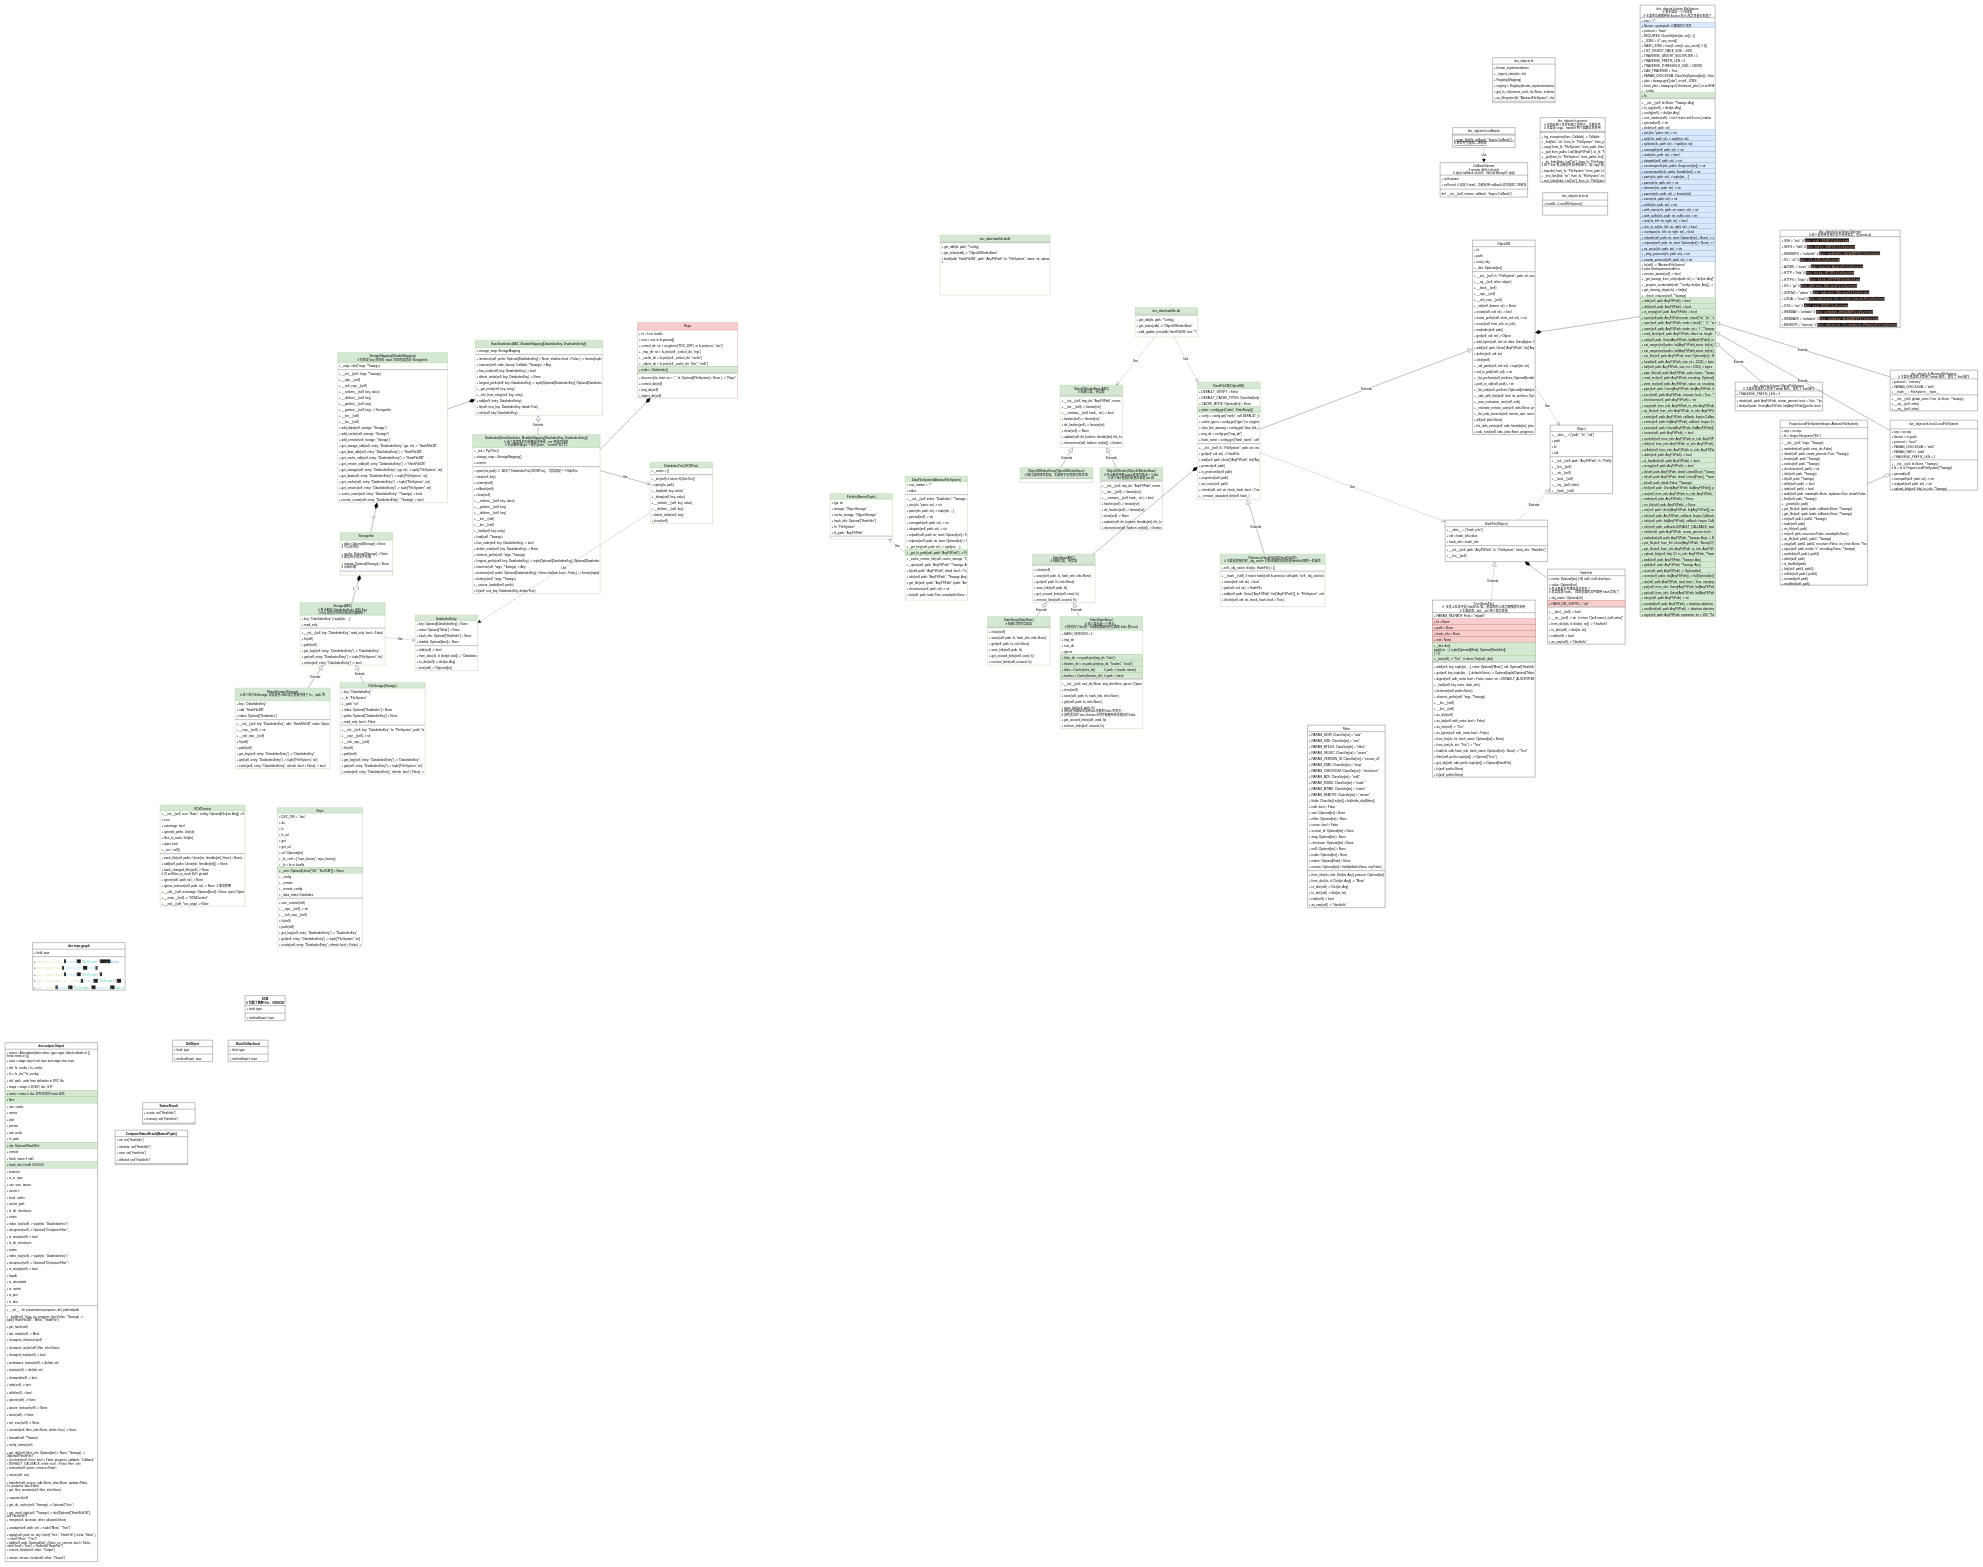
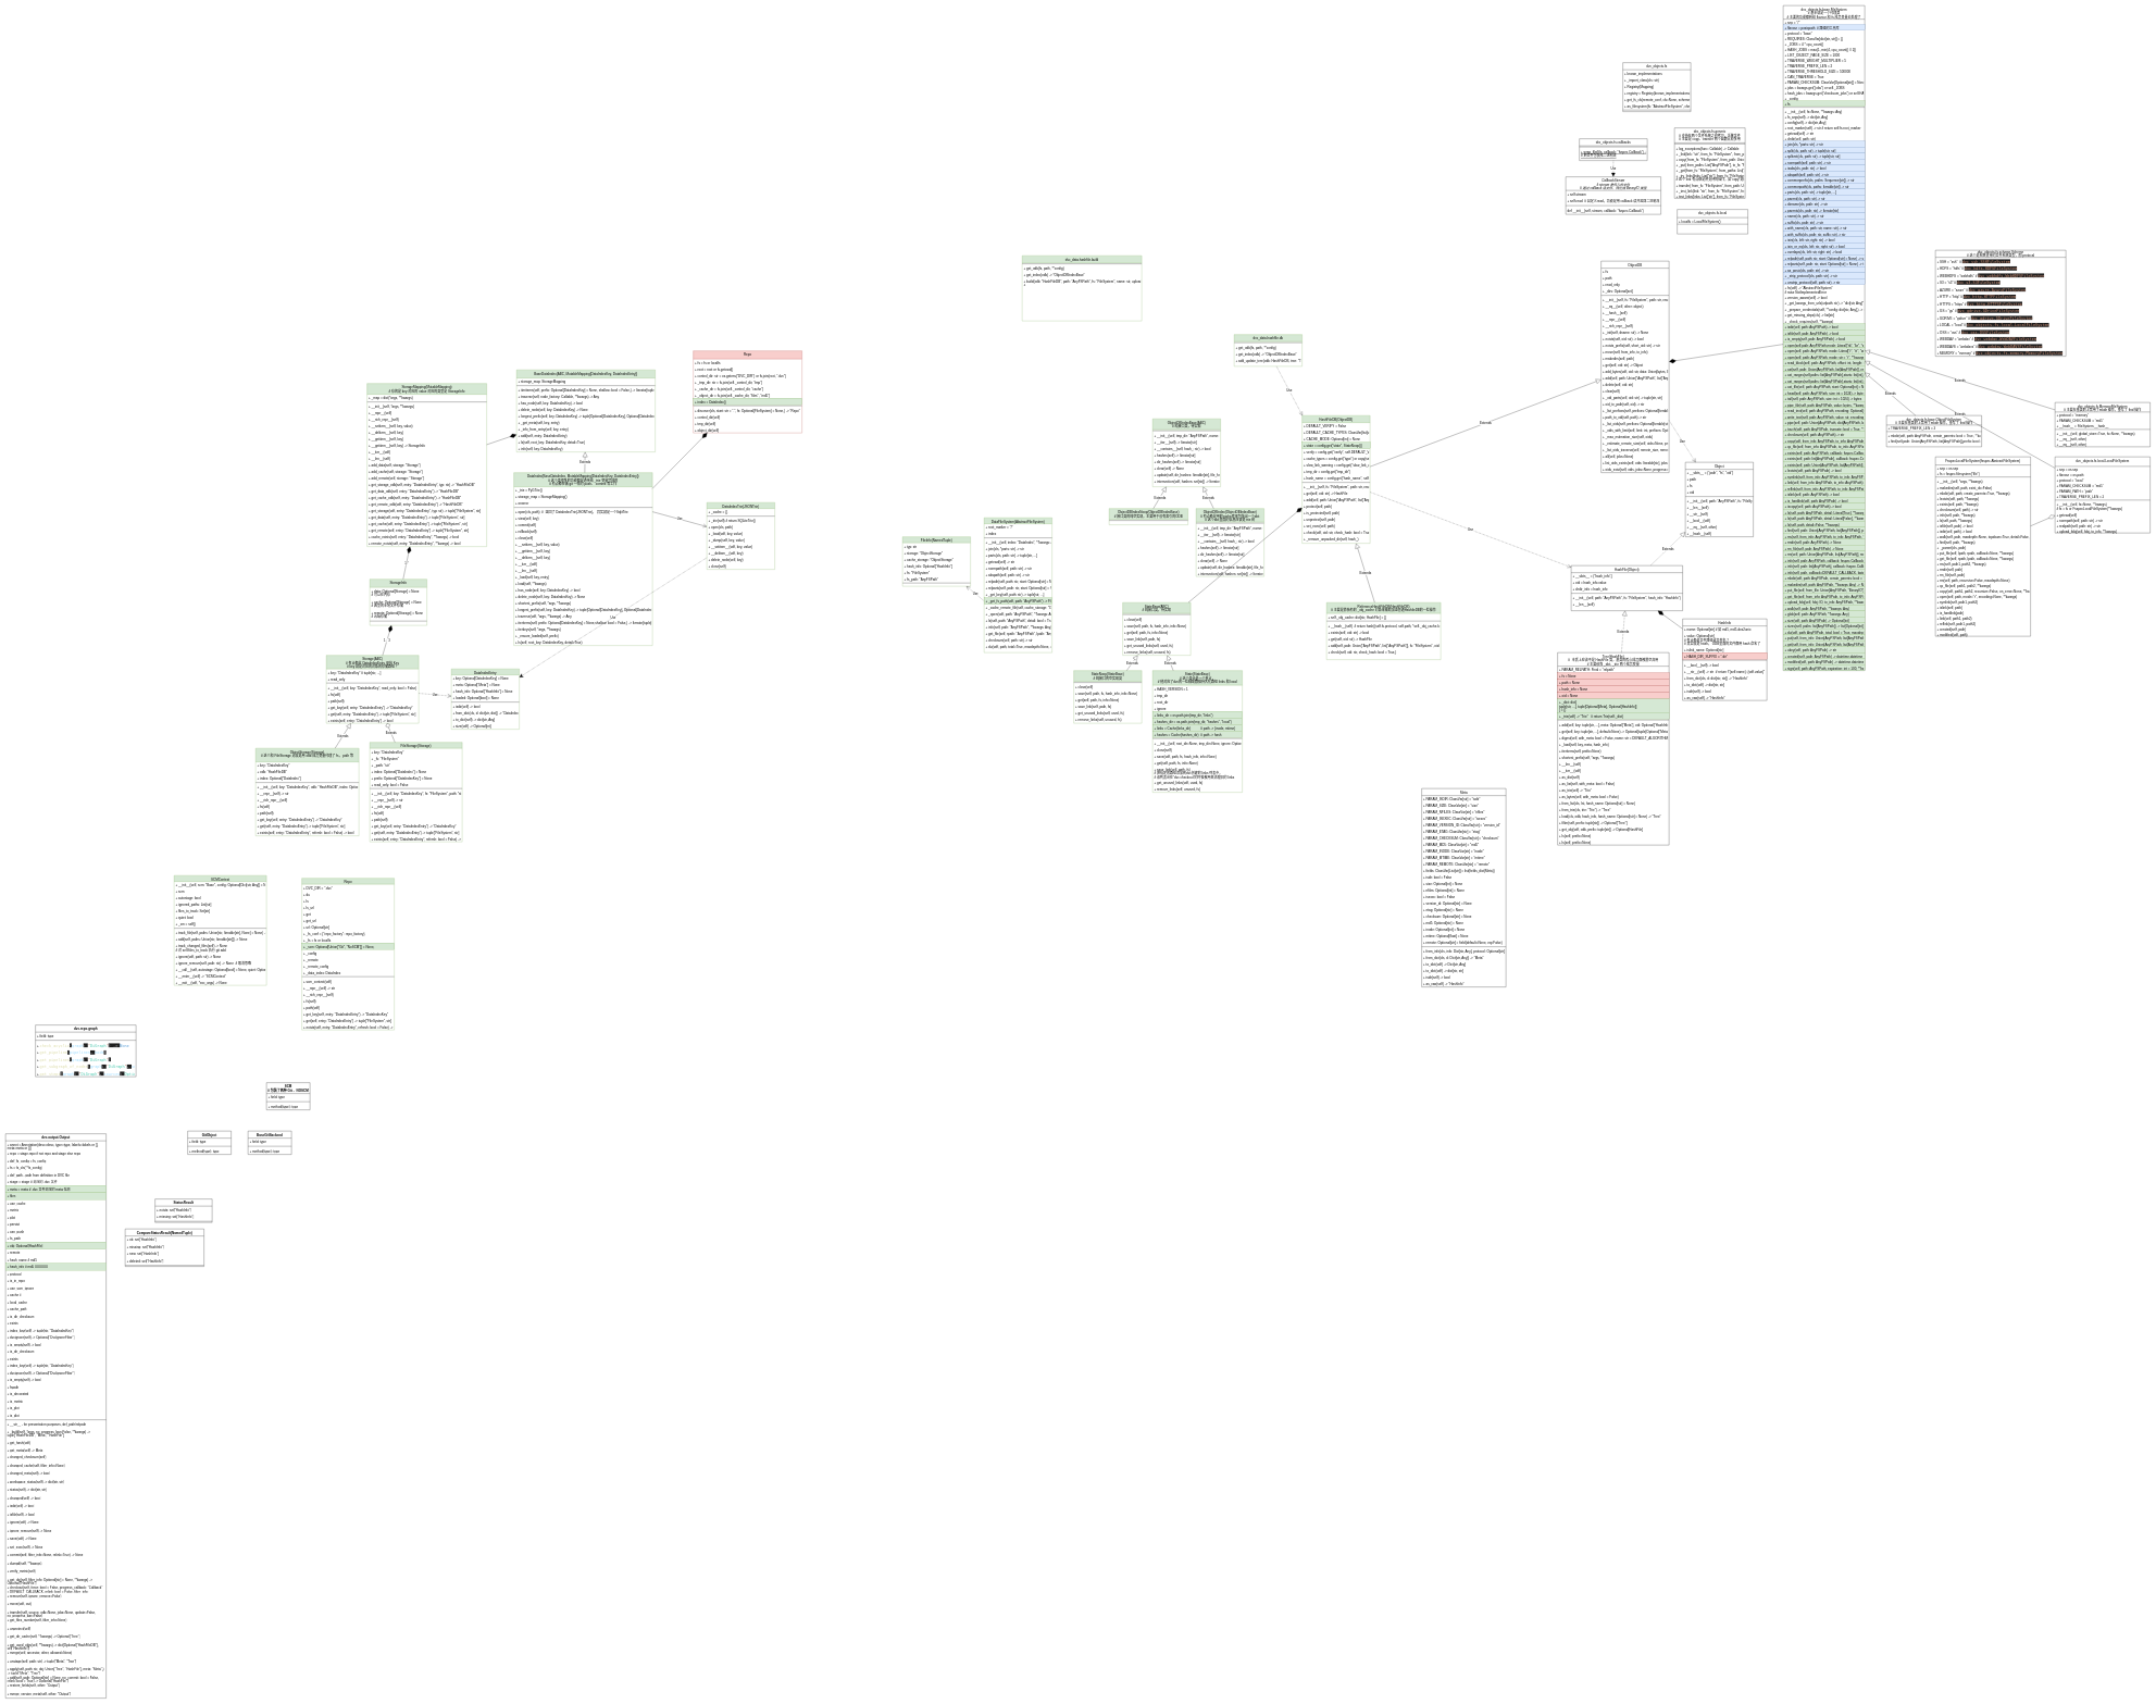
- <mxCell id="343" value="Use" style="endArrow=open;endSize=12;dashed=1;html=1;rounded=0;fontFamily=Helvetica;fontSize=12;fontColor=default;fontStyle=0;" parent="1" source="312" target="319" edge="1"><mxGeometry width="160" relative="1" as="geometry"><mxPoint x="5248" y="1630" as="sourcePoint" /><mxPoint x="5420" y="1865" as="targetPoint" /></mxGeometry></mxCell>
- <mxCell id="285" value="+ hash_info = hash_info" style="text;align=left;verticalAlign=top;spacingLeft=4;spacingRight=4;overflow=hidden;rotatable=0;points=[[0,0.5],[1,0.5]];portConstraint=eastwest;" parent="282" vertex="1"><mxGeometry y="74" width="410" height="24" as="geometry" /></mxCell>
+ <mxCell id="285" value="+ chdir_info = hash_info" style="text;align=left;verticalAlign=top;spacingLeft=4;spacingRight=4;overflow=hidden;rotatable=0;points=[[0,0.5],[1,0.5]];portConstraint=eastwest;" parent="282" vertex="1"><mxGeometry y="74" width="410" height="24" as="geometry" /></mxCell>
- <mxCell id="273" value="+ obj_name: Optional[str]" style="text;align=left;verticalAlign=top;spacingLeft=4;spacingRight=4;overflow=hidden;rotatable=0;points=[[0,0.5],[1,0.5]];portConstraint=eastwest;" parent="270" vertex="1"><mxGeometry y="100" width="310" height="24" as="geometry" /></mxCell>
+ <mxCell id="273" value="+ islink_name: Optional[str]" style="text;align=left;verticalAlign=top;spacingLeft=4;spacingRight=4;overflow=hidden;rotatable=0;points=[[0,0.5],[1,0.5]];portConstraint=eastwest;" parent="270" vertex="1"><mxGeometry y="100" width="310" height="24" as="geometry" /></mxCell>
- <mxCell id="546" value="Extends" style="endArrow=block;endSize=16;endFill=0;html=1;rounded=0;" parent="1" source="530" target="506" edge="1"><mxGeometry width="160" relative="1" as="geometry"><mxPoint x="1255" y="2710" as="sourcePoint" /><mxPoint x="1298" y="2650" as="targetPoint" /></mxGeometry></mxCell>
+ <mxCell id="546" value="Extends" style="endArrow=diamond;endSize=16;endFill=0;html=1;rounded=0;" parent="1" source="530" target="506" edge="1"><mxGeometry width="160" relative="1" as="geometry"><mxPoint x="1255" y="2710" as="sourcePoint" /><mxPoint x="1298" y="2650" as="targetPoint" /></mxGeometry></mxCell>
